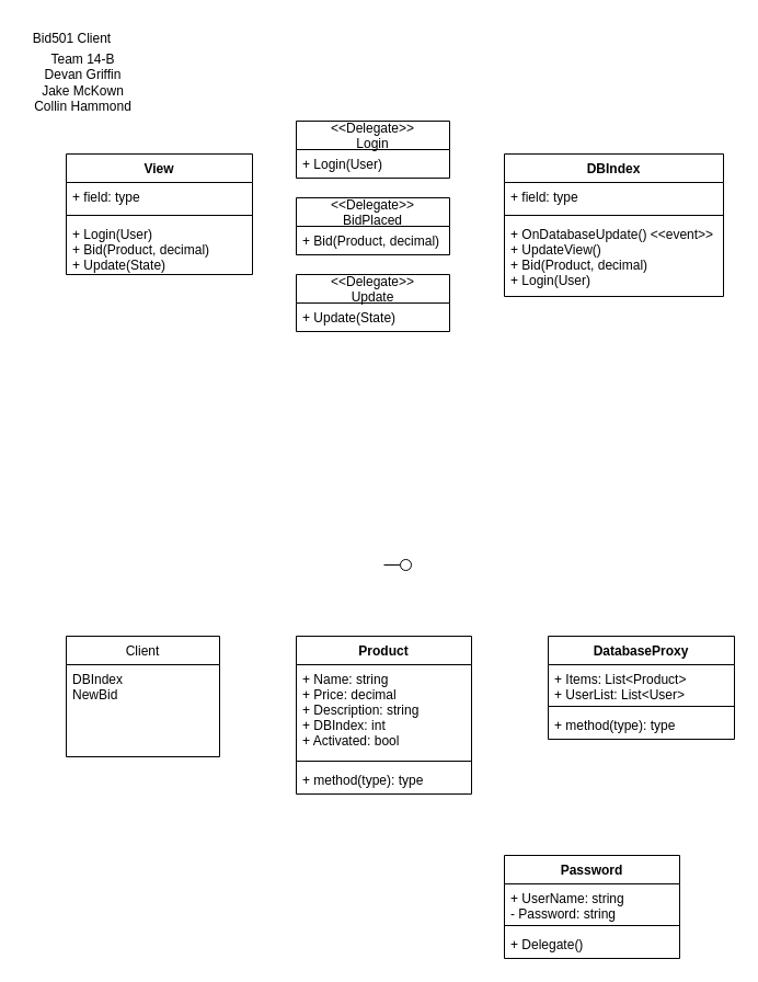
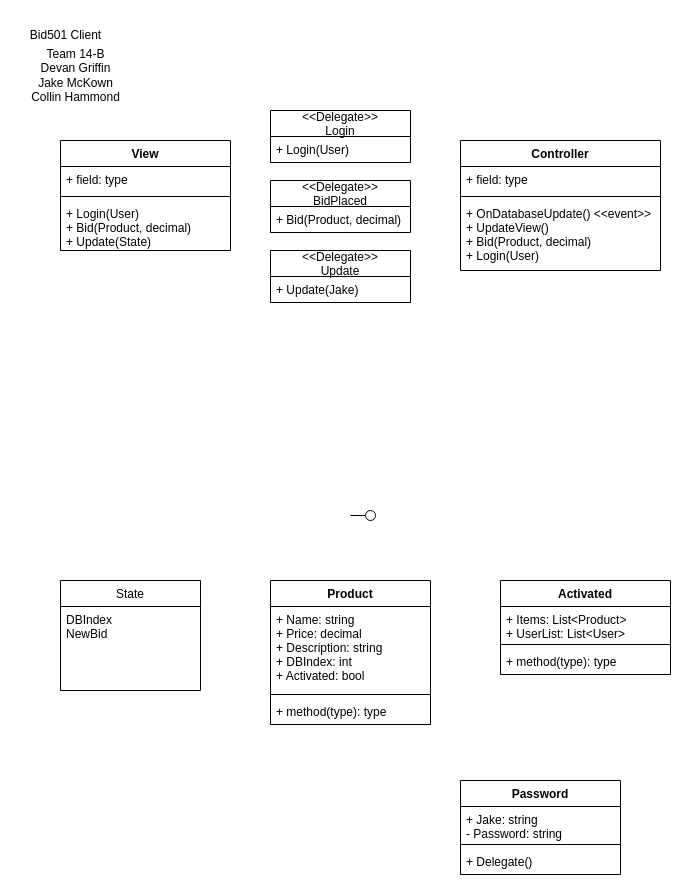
- <mxCell id="8" value="DBIndex" style="swimlane;fontStyle=1;align=center;verticalAlign=top;childLayout=stackLayout;horizontal=1;startSize=26;horizontalStack=0;resizeParent=1;resizeParentMax=0;resizeLast=0;collapsible=1;marginBottom=0;" parent="1" vertex="1"><mxGeometry x="460" y="140" width="200" height="130" as="geometry" /></mxCell>
+ <mxCell id="8" value="Controller" style="swimlane;fontStyle=1;align=center;verticalAlign=top;childLayout=stackLayout;horizontal=1;startSize=26;horizontalStack=0;resizeParent=1;resizeParentMax=0;resizeLast=0;collapsible=1;marginBottom=0;" parent="1" vertex="1"><mxGeometry x="460" y="140" width="200" height="130" as="geometry" /></mxCell>
- <mxCell id="29" value="+ Update(State)" style="text;strokeColor=none;fillColor=none;align=left;verticalAlign=top;spacingLeft=4;spacingRight=4;overflow=hidden;rotatable=0;points=[[0,0.5],[1,0.5]];portConstraint=eastwest;" parent="28" vertex="1"><mxGeometry y="26" width="140" height="26" as="geometry" /></mxCell>
+ <mxCell id="29" value="+ Update(Jake)" style="text;strokeColor=none;fillColor=none;align=left;verticalAlign=top;spacingLeft=4;spacingRight=4;overflow=hidden;rotatable=0;points=[[0,0.5],[1,0.5]];portConstraint=eastwest;" parent="28" vertex="1"><mxGeometry y="26" width="140" height="26" as="geometry" /></mxCell>
- <mxCell id="30" value="Client" style="swimlane;fontStyle=0;childLayout=stackLayout;horizontal=1;startSize=26;fillColor=none;horizontalStack=0;resizeParent=1;resizeParentMax=0;resizeLast=0;collapsible=1;marginBottom=0;" parent="1" vertex="1"><mxGeometry x="60" y="580" width="140" height="110" as="geometry" /></mxCell>
+ <mxCell id="30" value="State" style="swimlane;fontStyle=0;childLayout=stackLayout;horizontal=1;startSize=26;fillColor=none;horizontalStack=0;resizeParent=1;resizeParentMax=0;resizeLast=0;collapsible=1;marginBottom=0;" parent="1" vertex="1"><mxGeometry x="60" y="580" width="140" height="110" as="geometry" /></mxCell>
- <mxCell id="20" value="DatabaseProxy" style="swimlane;fontStyle=1;align=center;verticalAlign=top;childLayout=stackLayout;horizontal=1;startSize=26;horizontalStack=0;resizeParent=1;resizeParentMax=0;resizeLast=0;collapsible=1;marginBottom=0;" parent="1" vertex="1"><mxGeometry x="500" y="580" width="170" height="94" as="geometry" /></mxCell>
+ <mxCell id="20" value="Activated" style="swimlane;fontStyle=1;align=center;verticalAlign=top;childLayout=stackLayout;horizontal=1;startSize=26;horizontalStack=0;resizeParent=1;resizeParentMax=0;resizeLast=0;collapsible=1;marginBottom=0;" parent="1" vertex="1"><mxGeometry x="500" y="580" width="170" height="94" as="geometry" /></mxCell>
- <mxCell id="5" value="+ UserName: string&#10;- Password: string" style="text;strokeColor=none;fillColor=none;align=left;verticalAlign=top;spacingLeft=4;spacingRight=4;overflow=hidden;rotatable=0;points=[[0,0.5],[1,0.5]];portConstraint=eastwest;" parent="4" vertex="1"><mxGeometry y="26" width="160" height="34" as="geometry" /></mxCell>
+ <mxCell id="5" value="+ Jake: string&#10;- Password: string" style="text;strokeColor=none;fillColor=none;align=left;verticalAlign=top;spacingLeft=4;spacingRight=4;overflow=hidden;rotatable=0;points=[[0,0.5],[1,0.5]];portConstraint=eastwest;" parent="4" vertex="1"><mxGeometry y="26" width="160" height="34" as="geometry" /></mxCell>
